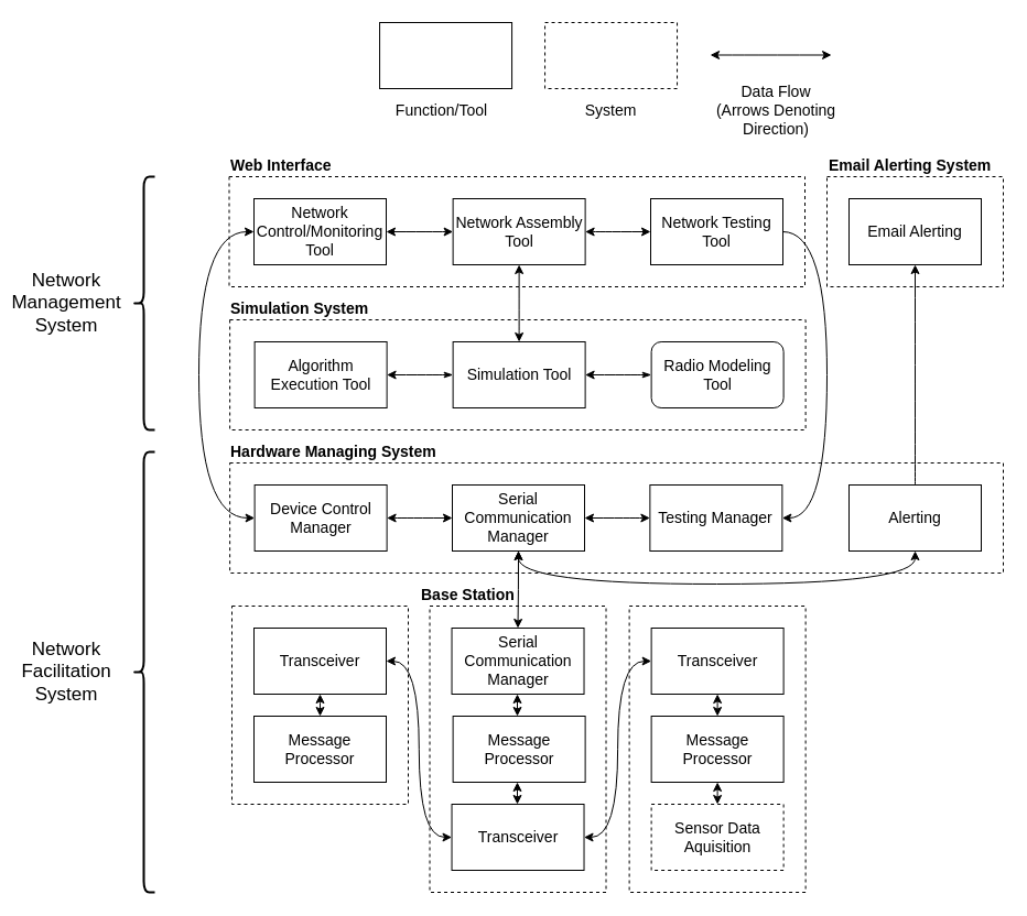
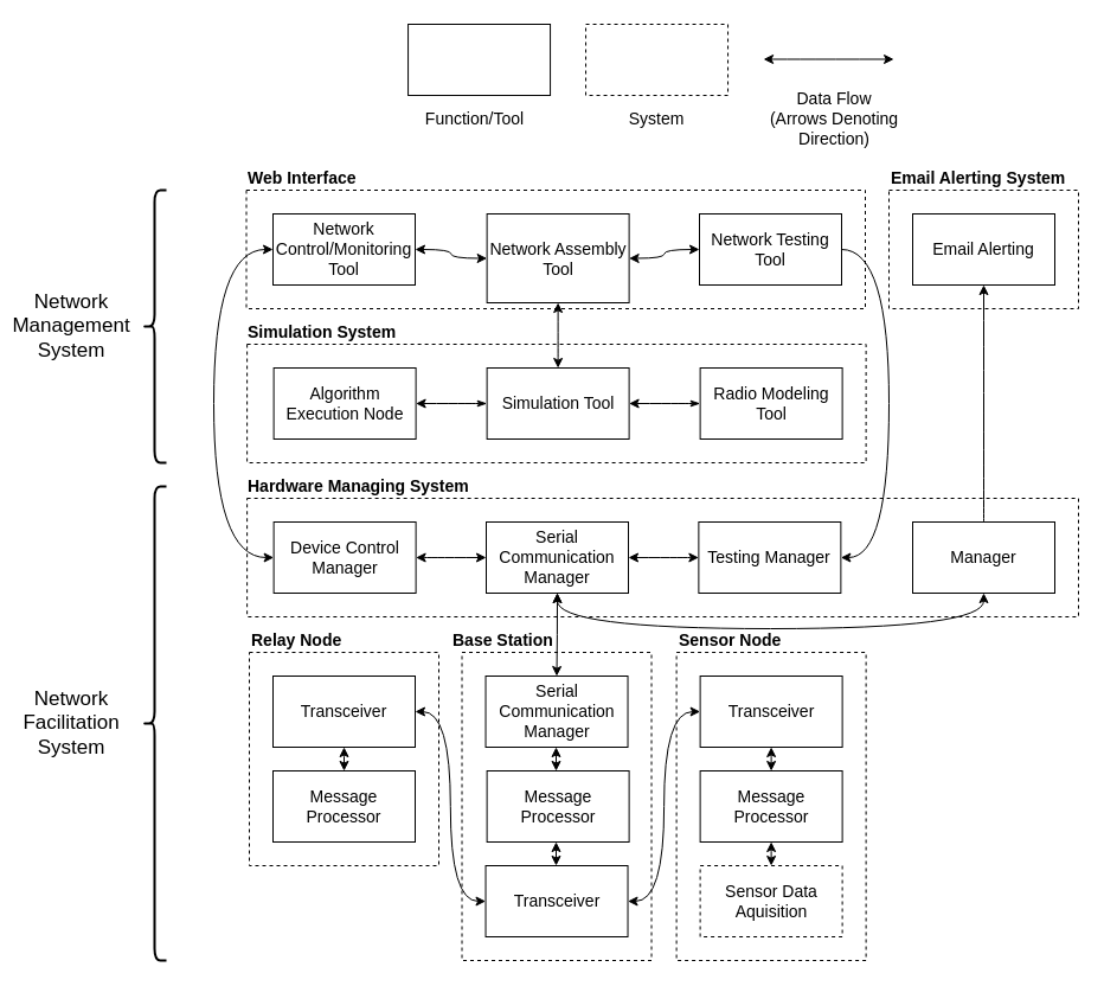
- <mxCell id="29" value="Network Assembly Tool" style="rounded=0;whiteSpace=wrap;html=1;fontSize=14;" vertex="1" parent="1"><mxGeometry x="410.62" y="180" width="120" height="60" as="geometry" /></mxCell>
+ <mxCell id="29" value="Network Assembly Tool" style="rounded=0;whiteSpace=wrap;html=1;fontSize=14;" vertex="1" parent="1"><mxGeometry x="410.62" y="180" width="120" height="75" as="geometry" /></mxCell>
- <mxCell id="38" value="Algorithm Execution Tool" style="rounded=0;whiteSpace=wrap;html=1;fontSize=14;" vertex="1" parent="1"><mxGeometry x="230.62" y="310" width="120" height="60" as="geometry" /></mxCell>
+ <mxCell id="38" value="Algorithm Execution Node" style="rounded=0;whiteSpace=wrap;html=1;fontSize=14;" vertex="1" parent="1"><mxGeometry x="230.62" y="310" width="120" height="60" as="geometry" /></mxCell>
- <mxCell id="37" value="Radio Modeling Tool" style="whiteSpace=wrap;html=1;fontSize=14;rounded=1;" vertex="1" parent="1"><mxGeometry x="590.62" y="310" width="120" height="60" as="geometry" /></mxCell>
+ <mxCell id="37" value="Radio Modeling Tool" style="rounded=0;whiteSpace=wrap;html=1;fontSize=14;" vertex="1" parent="1"><mxGeometry x="590.62" y="310" width="120" height="60" as="geometry" /></mxCell>
- <mxCell id="56" value="Alerting" style="rounded=0;whiteSpace=wrap;html=1;fontSize=14;" vertex="1" parent="1"><mxGeometry x="770" y="440" width="120" height="60" as="geometry" /></mxCell>
+ <mxCell id="56" value="Manager" style="rounded=0;whiteSpace=wrap;html=1;fontSize=14;" vertex="1" parent="1"><mxGeometry x="770" y="440" width="120" height="60" as="geometry" /></mxCell>
+ <mxCell id="50" value="Relay Node" style="text;html=1;strokeColor=none;fillColor=none;align=left;verticalAlign=middle;whiteSpace=wrap;rounded=0;dashed=1;fontSize=14;fontStyle=1" vertex="1" parent="1"><mxGeometry x="210" y="530" width="94.69" height="20" as="geometry" /></mxCell>
+ <mxCell id="51" value="Sensor Node" style="text;html=1;strokeColor=none;fillColor=none;align=left;verticalAlign=middle;whiteSpace=wrap;rounded=0;dashed=1;fontSize=14;fontStyle=1" vertex="1" parent="1"><mxGeometry x="570.62" y="530" width="94.69" height="20" as="geometry" /></mxCell>
